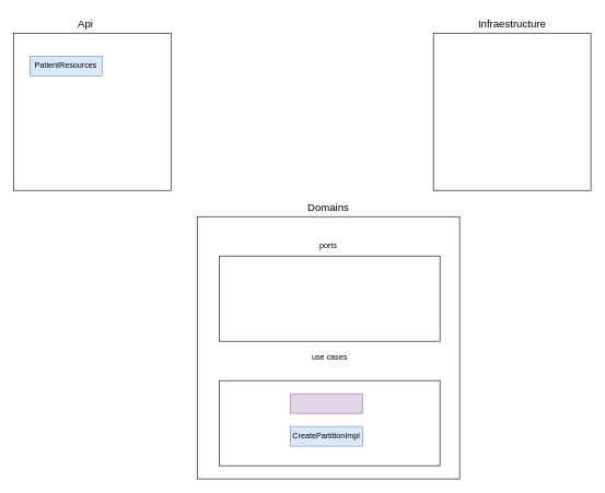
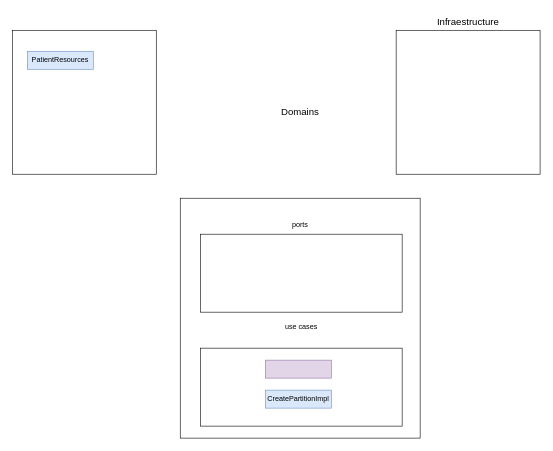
- <mxCell id="5" value="&lt;font style=&quot;font-size: 16px;&quot;&gt;Api&lt;/font&gt;" style="text;html=1;strokeColor=none;fillColor=none;align=center;verticalAlign=middle;whiteSpace=wrap;rounded=0;" vertex="1" parent="1"><mxGeometry x="100" y="20" width="60" height="30" as="geometry" /></mxCell>
- <mxCell id="6" value="&lt;font style=&quot;font-size: 16px;&quot;&gt;Domains&lt;/font&gt;" style="text;html=1;strokeColor=none;fillColor=none;align=center;verticalAlign=middle;whiteSpace=wrap;rounded=0;" vertex="1" parent="1"><mxGeometry x="470" y="300" width="60" height="30" as="geometry" /></mxCell>
+ <mxCell id="6" value="&lt;font style=&quot;font-size: 16px;&quot;&gt;Domains&lt;/font&gt;" style="text;html=1;strokeColor=none;fillColor=none;align=center;verticalAlign=middle;whiteSpace=wrap;rounded=0;" vertex="1" parent="1"><mxGeometry x="470" y="170" width="60" height="30" as="geometry" /></mxCell>
